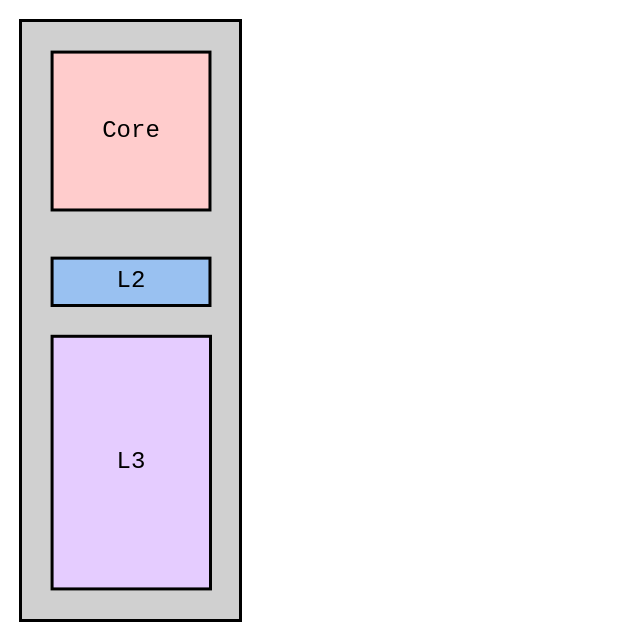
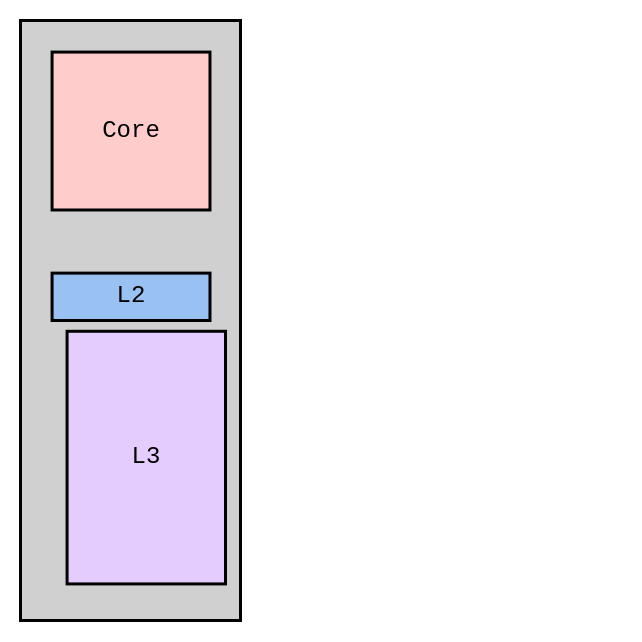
- <mxCell id="5" value="L2" style="rounded=0;whiteSpace=wrap;html=1;strokeWidth=3;fillColor=#99c1f1;fontFamily=Courier New;fontSize=24;" parent="2" vertex="1"><mxGeometry x="31.579" y="237.632" width="157.895" height="47.368" as="geometry" /></mxCell>
+ <mxCell id="5" value="L2" style="rounded=0;whiteSpace=wrap;html=1;strokeWidth=3;fillColor=#99c1f1;fontFamily=Courier New;fontSize=24;" parent="2" vertex="1"><mxGeometry x="31.579" y="252.632" width="157.895" height="47.368" as="geometry" /></mxCell>
- <mxCell id="6" value="L3" style="rounded=0;whiteSpace=wrap;html=1;strokeWidth=3;fillColor=#E5CCFF;fontFamily=Courier New;fontSize=24;" parent="2" vertex="1"><mxGeometry x="31.58" y="315.79" width="158.42" height="252.63" as="geometry" /></mxCell>
+ <mxCell id="6" value="L3" style="rounded=0;whiteSpace=wrap;html=1;strokeWidth=3;fillColor=#E5CCFF;fontFamily=Courier New;fontSize=24;" parent="2" vertex="1"><mxGeometry x="46.58" y="310.79" width="158.42" height="252.63" as="geometry" /></mxCell>
